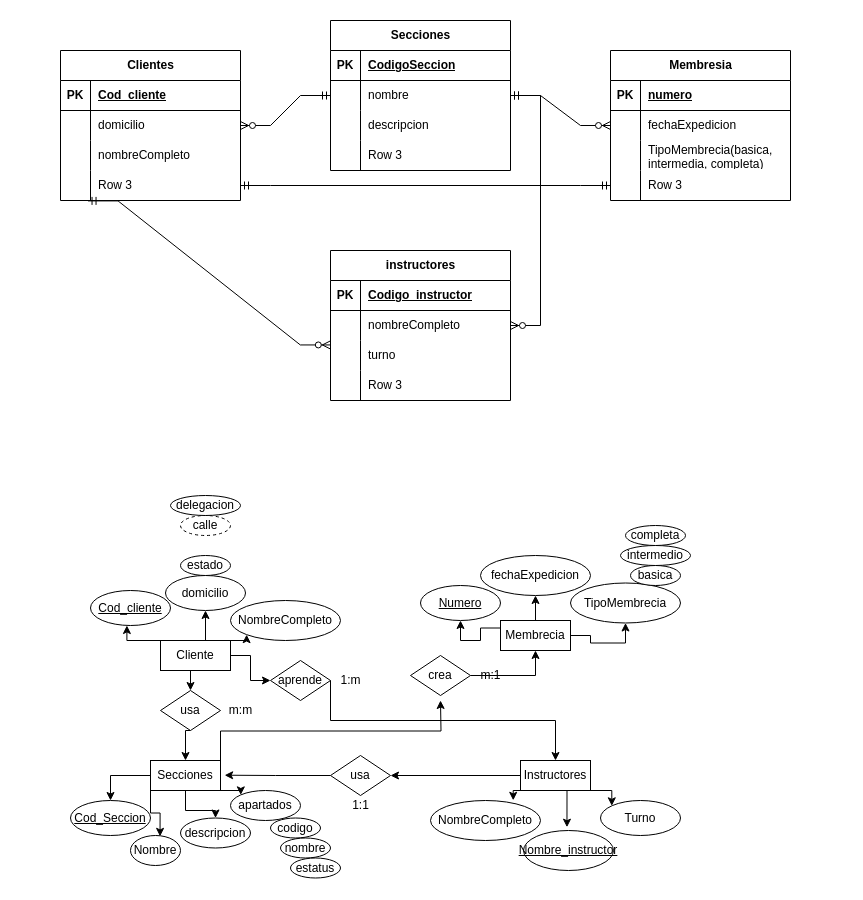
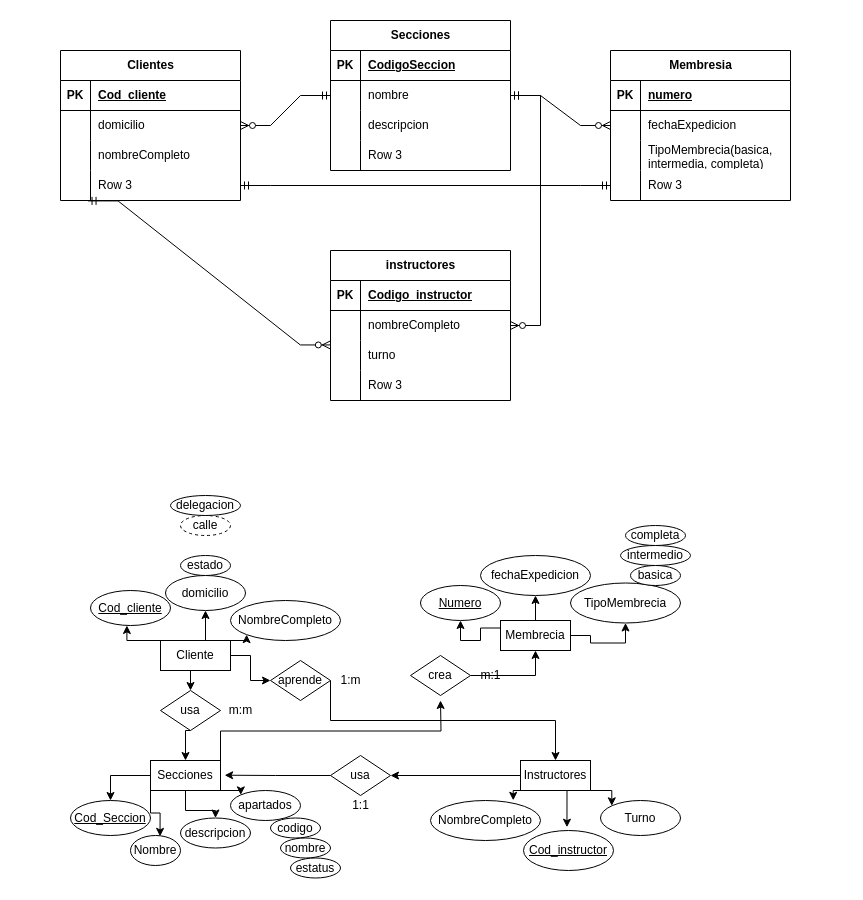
- <mxCell id="96" value="&lt;u&gt;Nombre_instructor&lt;/u&gt;" style="ellipse;whiteSpace=wrap;html=1;" vertex="1" parent="1"><mxGeometry x="523" y="830" width="90" height="40" as="geometry" /></mxCell>
+ <mxCell id="96" value="&lt;u&gt;Cod_instructor&lt;/u&gt;" style="ellipse;whiteSpace=wrap;html=1;" vertex="1" parent="1"><mxGeometry x="523" y="830" width="90" height="40" as="geometry" /></mxCell>
